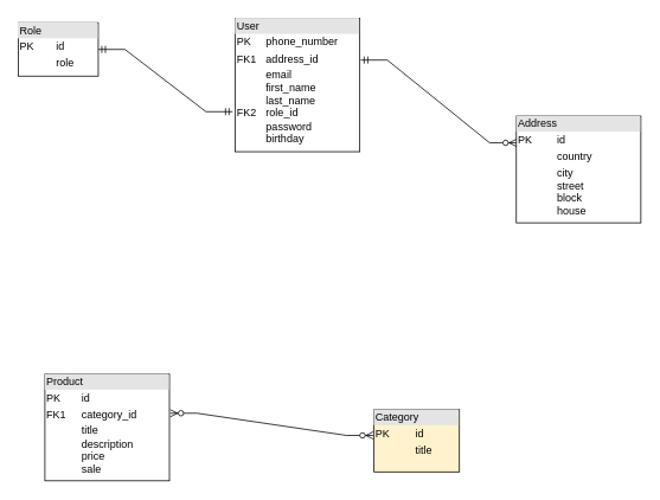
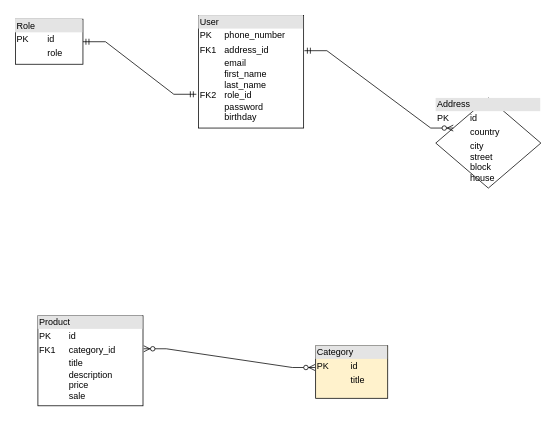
- <mxCell id="3" value="&lt;div style=&quot;box-sizing:border-box;width:100%;background:#e4e4e4;padding:2px;&quot;&gt;Address&lt;/div&gt;&lt;table style=&quot;width:100%;font-size:1em;&quot; cellpadding=&quot;2&quot; cellspacing=&quot;0&quot;&gt;&lt;tbody&gt;&lt;tr&gt;&lt;td&gt;PK&lt;/td&gt;&lt;td&gt;id&lt;/td&gt;&lt;/tr&gt;&lt;tr&gt;&lt;td&gt;&lt;br&gt;&lt;/td&gt;&lt;td&gt;country&lt;br&gt;&lt;/td&gt;&lt;/tr&gt;&lt;tr&gt;&lt;td&gt;&lt;/td&gt;&lt;td&gt;city&lt;br&gt;street&lt;br&gt;block&lt;br&gt;house&lt;br&gt;&lt;br&gt;&lt;/td&gt;&lt;/tr&gt;&lt;tr&gt;&lt;td&gt;&lt;br&gt;&lt;/td&gt;&lt;td&gt;&lt;br&gt;&lt;/td&gt;&lt;/tr&gt;&lt;tr&gt;&lt;td&gt;&lt;br&gt;&lt;/td&gt;&lt;td&gt;&lt;br&gt;&lt;/td&gt;&lt;/tr&gt;&lt;/tbody&gt;&lt;/table&gt;" style="verticalAlign=top;align=left;overflow=fill;html=1;" vertex="1" parent="1"><mxGeometry x="580" y="130" width="140" height="120" as="geometry" /></mxCell>
+ <mxCell id="3" value="&lt;div style=&quot;box-sizing:border-box;width:100%;background:#e4e4e4;padding:2px;&quot;&gt;Address&lt;/div&gt;&lt;table style=&quot;width:100%;font-size:1em;&quot; cellpadding=&quot;2&quot; cellspacing=&quot;0&quot;&gt;&lt;tbody&gt;&lt;tr&gt;&lt;td&gt;PK&lt;/td&gt;&lt;td&gt;id&lt;/td&gt;&lt;/tr&gt;&lt;tr&gt;&lt;td&gt;&lt;br&gt;&lt;/td&gt;&lt;td&gt;country&lt;br&gt;&lt;/td&gt;&lt;/tr&gt;&lt;tr&gt;&lt;td&gt;&lt;/td&gt;&lt;td&gt;city&lt;br&gt;street&lt;br&gt;block&lt;br&gt;house&lt;br&gt;&lt;br&gt;&lt;/td&gt;&lt;/tr&gt;&lt;tr&gt;&lt;td&gt;&lt;br&gt;&lt;/td&gt;&lt;td&gt;&lt;br&gt;&lt;/td&gt;&lt;/tr&gt;&lt;tr&gt;&lt;td&gt;&lt;br&gt;&lt;/td&gt;&lt;td&gt;&lt;br&gt;&lt;/td&gt;&lt;/tr&gt;&lt;/tbody&gt;&lt;/table&gt;" style="rhombus;verticalAlign=top;align=left;overflow=fill;html=1;" vertex="1" parent="1"><mxGeometry x="580" y="130" width="140" height="120" as="geometry" /></mxCell>
